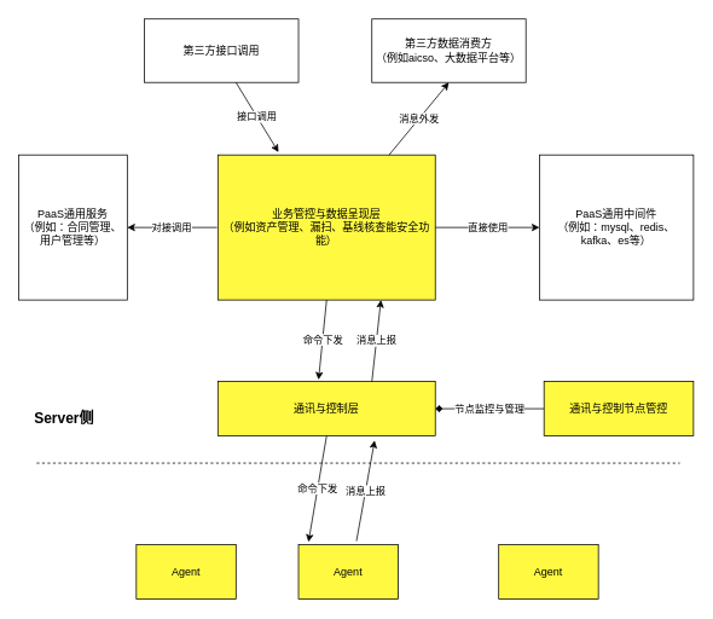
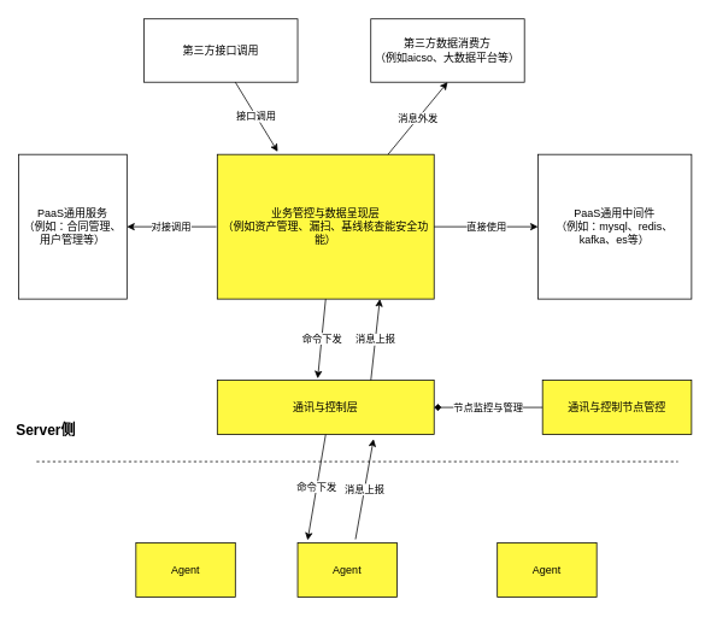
- <mxCell id="7" value="&lt;b&gt;&lt;font style=&quot;font-size: 16px&quot;&gt;Server侧&lt;/font&gt;&lt;/b&gt;" style="text;html=1;resizable=0;autosize=1;align=center;verticalAlign=middle;points=[];fillColor=none;strokeColor=none;rounded=0;" vertex="1" parent="1"><mxGeometry x="30" y="450" width="80" height="20" as="geometry" /></mxCell>
+ <mxCell id="7" value="&lt;b&gt;&lt;font style=&quot;font-size: 16px&quot;&gt;Server侧&lt;/font&gt;&lt;/b&gt;" style="text;html=1;resizable=0;autosize=1;align=center;verticalAlign=middle;points=[];fillColor=none;strokeColor=none;rounded=0;" vertex="1" parent="1"><mxGeometry x="10" y="465" width="80" height="20" as="geometry" /></mxCell>
